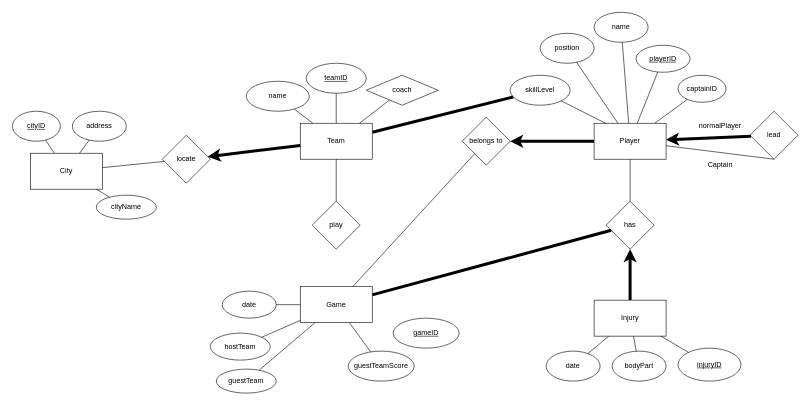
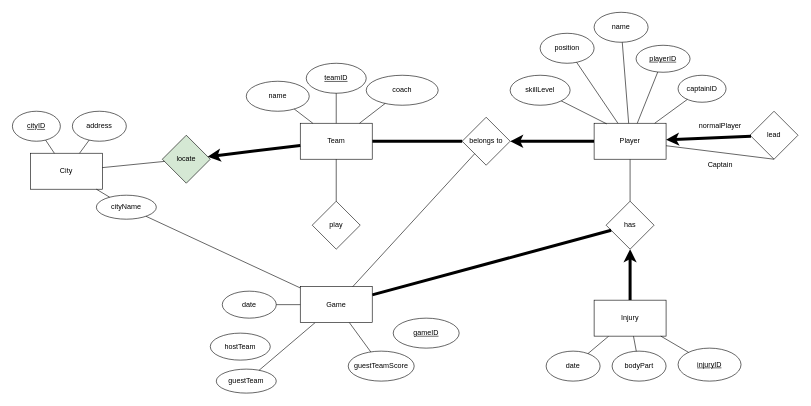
- <mxCell id="56" value="coach" style="rhombus;whiteSpace=wrap;html=1;" vertex="1" parent="1"><mxGeometry x="610" y="125" width="120" height="50" as="geometry" /></mxCell>
+ <mxCell id="56" value="coach" style="ellipse;whiteSpace=wrap;html=1;" vertex="1" parent="1"><mxGeometry x="610" y="125" width="120" height="50" as="geometry" /></mxCell>
- <mxCell id="3" value="" style="endArrow=none;html=1;rounded=0;strokeWidth=5;" edge="1" parent="1" source="38" target="20"><mxGeometry width="50" height="50" relative="1" as="geometry"><mxPoint x="580" y="461" as="sourcePoint" /><mxPoint x="928" y="441" as="targetPoint" /></mxGeometry></mxCell>
+ <mxCell id="3" value="" style="endArrow=none;html=1;rounded=0;strokeWidth=5;" edge="1" parent="1" source="38" target="2"><mxGeometry width="50" height="50" relative="1" as="geometry"><mxPoint x="580" y="461" as="sourcePoint" /><mxPoint x="928" y="441" as="targetPoint" /></mxGeometry></mxCell>
- <mxCell id="42" value="locate" style="rhombus;whiteSpace=wrap;html=1;" vertex="1" parent="1"><mxGeometry x="270" y="225" width="80" height="80" as="geometry" /></mxCell>
+ <mxCell id="42" value="locate" style="rhombus;whiteSpace=wrap;html=1;fillColor=#d5e8d4;" vertex="1" parent="1"><mxGeometry x="270" y="225" width="80" height="80" as="geometry" /></mxCell>
- <mxCell id="14" value="" style="endArrow=none;html=1;rounded=0;" edge="1" parent="1" source="12" target="13"><mxGeometry width="50" height="50" relative="1" as="geometry"><mxPoint x="420" y="510" as="sourcePoint" /><mxPoint x="530" y="230" as="targetPoint" /></mxGeometry></mxCell>
+ <mxCell id="14" value="" style="endArrow=none;html=1;rounded=0;" edge="1" parent="1" source="12" target="60"><mxGeometry width="50" height="50" relative="1" as="geometry"><mxPoint x="420" y="510" as="sourcePoint" /><mxPoint x="530" y="230" as="targetPoint" /></mxGeometry></mxCell>
